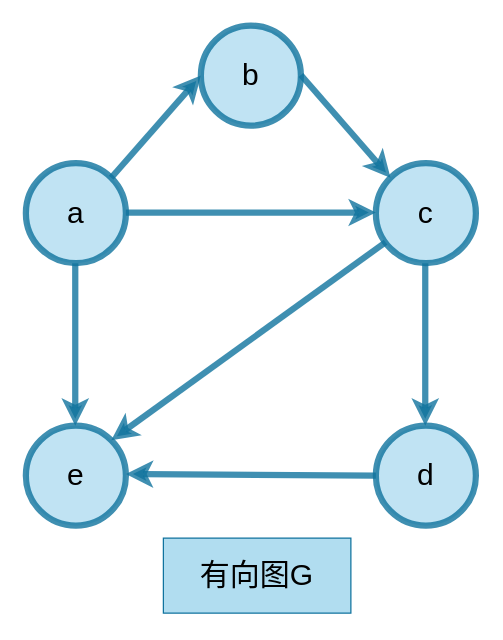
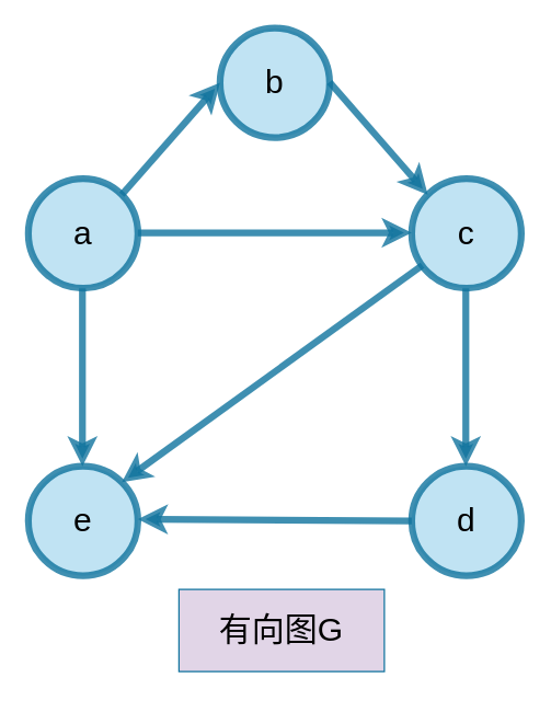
- <mxCell id="11" value="&lt;font style=&quot;font-size: 24px;&quot;&gt;有向图G&lt;/font&gt;" style="rounded=0;whiteSpace=wrap;html=1;fillColor=#b1ddf0;strokeColor=#10739e;" vertex="1" parent="1"><mxGeometry x="130" y="430" width="150" height="60" as="geometry" /></mxCell>
+ <mxCell id="11" value="&lt;font style=&quot;font-size: 24px;&quot;&gt;有向图G&lt;/font&gt;" style="rounded=0;whiteSpace=wrap;html=1;fillColor=#e1d5e7;strokeColor=#10739e;" vertex="1" parent="1"><mxGeometry x="130" y="430" width="150" height="60" as="geometry" /></mxCell>
